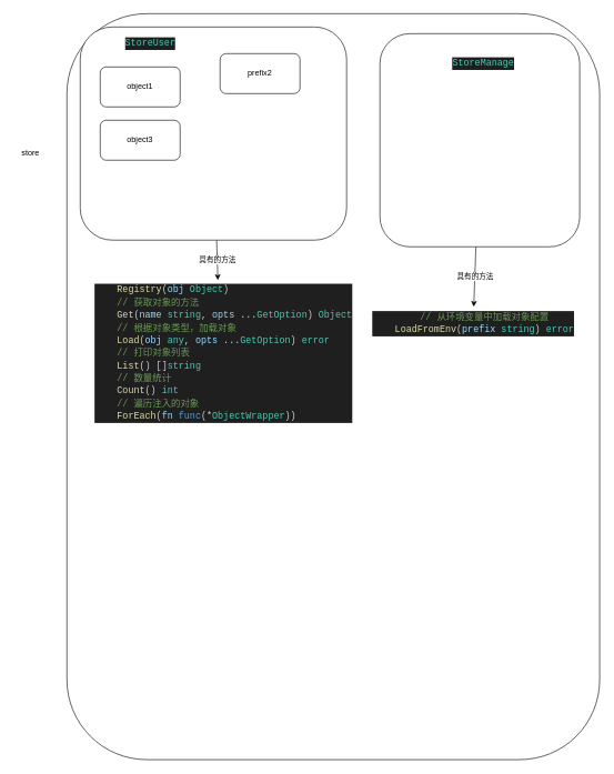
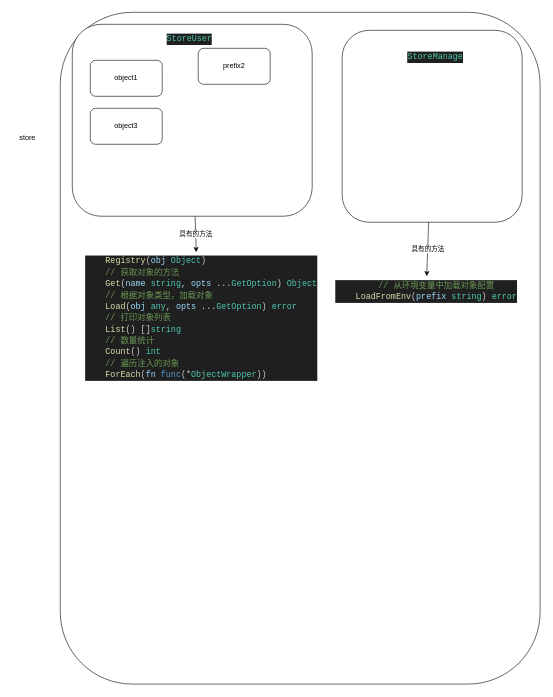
- <mxCell id="8" value="&lt;div style=&quot;color: rgb(204, 204, 204); background-color: rgb(31, 31, 31); font-family: Consolas, &amp;quot;Courier New&amp;quot;, monospace; font-size: 14px; line-height: 19px;&quot;&gt;&lt;span style=&quot;color: #4ec9b0;&quot;&gt;StoreUser&lt;/span&gt;&lt;/div&gt;" style="text;html=1;align=center;verticalAlign=middle;resizable=0;points=[];autosize=1;strokeColor=none;fillColor=none;" vertex="1" parent="1"><mxGeometry x="180" y="50" width="90" height="30" as="geometry" /></mxCell>
+ <mxCell id="8" value="&lt;div style=&quot;color: rgb(204, 204, 204); background-color: rgb(31, 31, 31); font-family: Consolas, &amp;quot;Courier New&amp;quot;, monospace; font-size: 14px; line-height: 19px;&quot;&gt;&lt;span style=&quot;color: #4ec9b0;&quot;&gt;StoreUser&lt;/span&gt;&lt;/div&gt;" style="text;html=1;align=center;verticalAlign=middle;resizable=0;points=[];autosize=1;strokeColor=none;fillColor=none;" vertex="1" parent="1"><mxGeometry x="270" y="50" width="90" height="30" as="geometry" /></mxCell>
